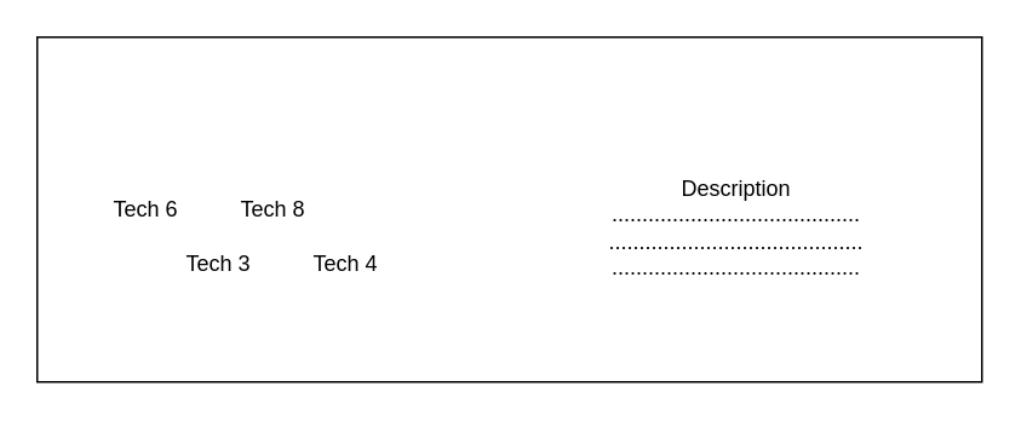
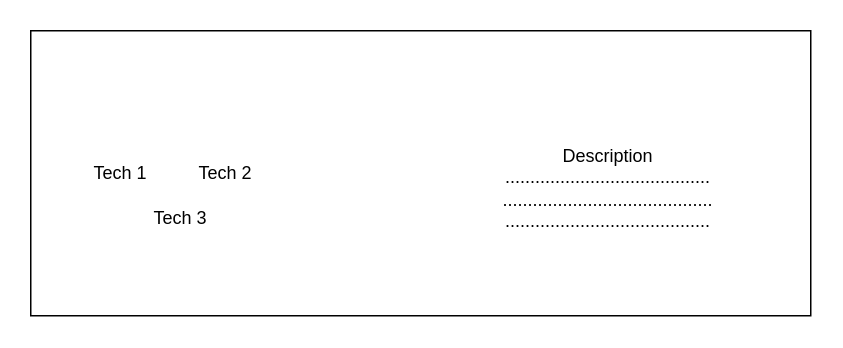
- <mxCell id="3" value="Tech 6" style="text;html=1;strokeColor=none;fillColor=none;align=center;verticalAlign=middle;whiteSpace=wrap;rounded=0;" vertex="1" parent="1"><mxGeometry x="50" y="100" width="60" height="30" as="geometry" /></mxCell>
+ <mxCell id="3" value="Tech 1" style="text;html=1;strokeColor=none;fillColor=none;align=center;verticalAlign=middle;whiteSpace=wrap;rounded=0;" vertex="1" parent="1"><mxGeometry x="50" y="100" width="60" height="30" as="geometry" /></mxCell>
- <mxCell id="4" value="Tech 8" style="text;html=1;strokeColor=none;fillColor=none;align=center;verticalAlign=middle;whiteSpace=wrap;rounded=0;" vertex="1" parent="1"><mxGeometry x="120" y="100" width="60" height="30" as="geometry" /></mxCell>
+ <mxCell id="4" value="Tech 2" style="text;html=1;strokeColor=none;fillColor=none;align=center;verticalAlign=middle;whiteSpace=wrap;rounded=0;" vertex="1" parent="1"><mxGeometry x="120" y="100" width="60" height="30" as="geometry" /></mxCell>
- <mxCell id="6" value="Tech 4" style="text;html=1;strokeColor=none;fillColor=none;align=center;verticalAlign=middle;whiteSpace=wrap;rounded=0;" vertex="1" parent="1"><mxGeometry x="160" y="130" width="60" height="30" as="geometry" /></mxCell>
